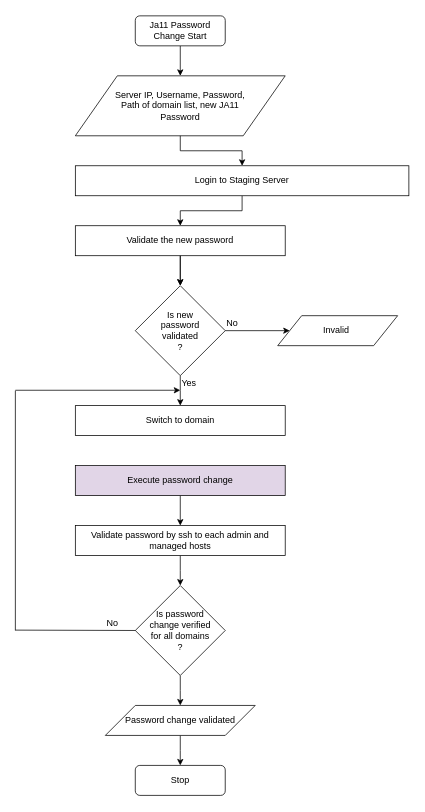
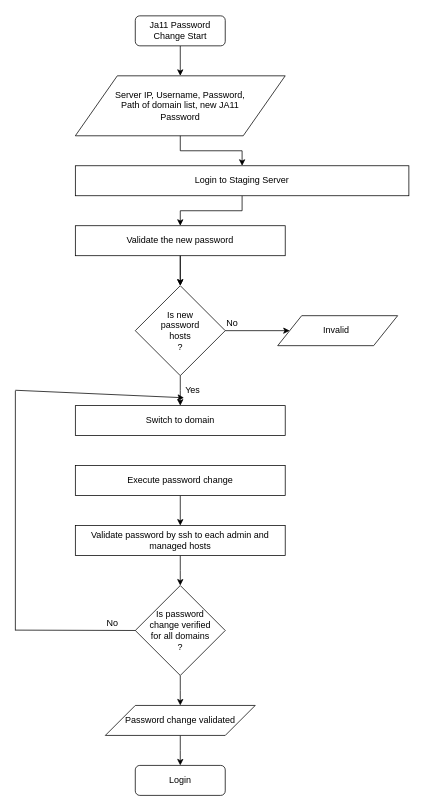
- <mxCell id="12" value="Is new &lt;br&gt;password&lt;br&gt;validated&lt;br&gt;?" style="rhombus;whiteSpace=wrap;html=1;" vertex="1" parent="1"><mxGeometry x="180" y="380" width="120" height="120" as="geometry" /></mxCell>
+ <mxCell id="12" value="Is new &lt;br&gt;password&lt;br&gt;hosts&lt;br&gt;?" style="rhombus;whiteSpace=wrap;html=1;" vertex="1" parent="1"><mxGeometry x="180" y="380" width="120" height="120" as="geometry" /></mxCell>
- <mxCell id="16" value="Yes" style="text;html=1;resizable=0;points=[];autosize=1;align=left;verticalAlign=top;spacingTop=-4;" vertex="1" parent="1"><mxGeometry x="240" y="500" width="40" height="20" as="geometry" /></mxCell>
+ <mxCell id="16" value="Yes" style="text;html=1;resizable=0;points=[];autosize=1;align=left;verticalAlign=top;spacingTop=-4;" vertex="1" parent="1"><mxGeometry x="245" y="510" width="40" height="20" as="geometry" /></mxCell>
- <mxCell id="19" value="Execute password change" style="rounded=0;whiteSpace=wrap;html=1;fillColor=#e1d5e7;" vertex="1" parent="1"><mxGeometry x="100" y="620" width="280" height="40" as="geometry" /></mxCell>
+ <mxCell id="19" value="Execute password change" style="rounded=0;whiteSpace=wrap;html=1;" vertex="1" parent="1"><mxGeometry x="100" y="620" width="280" height="40" as="geometry" /></mxCell>
- <mxCell id="30" value="Stop" style="rounded=1;whiteSpace=wrap;html=1;" vertex="1" parent="1"><mxGeometry x="180" y="1020" width="120" height="40" as="geometry" /></mxCell>
+ <mxCell id="30" value="Login" style="rounded=1;whiteSpace=wrap;html=1;" vertex="1" parent="1"><mxGeometry x="180" y="1020" width="120" height="40" as="geometry" /></mxCell>
